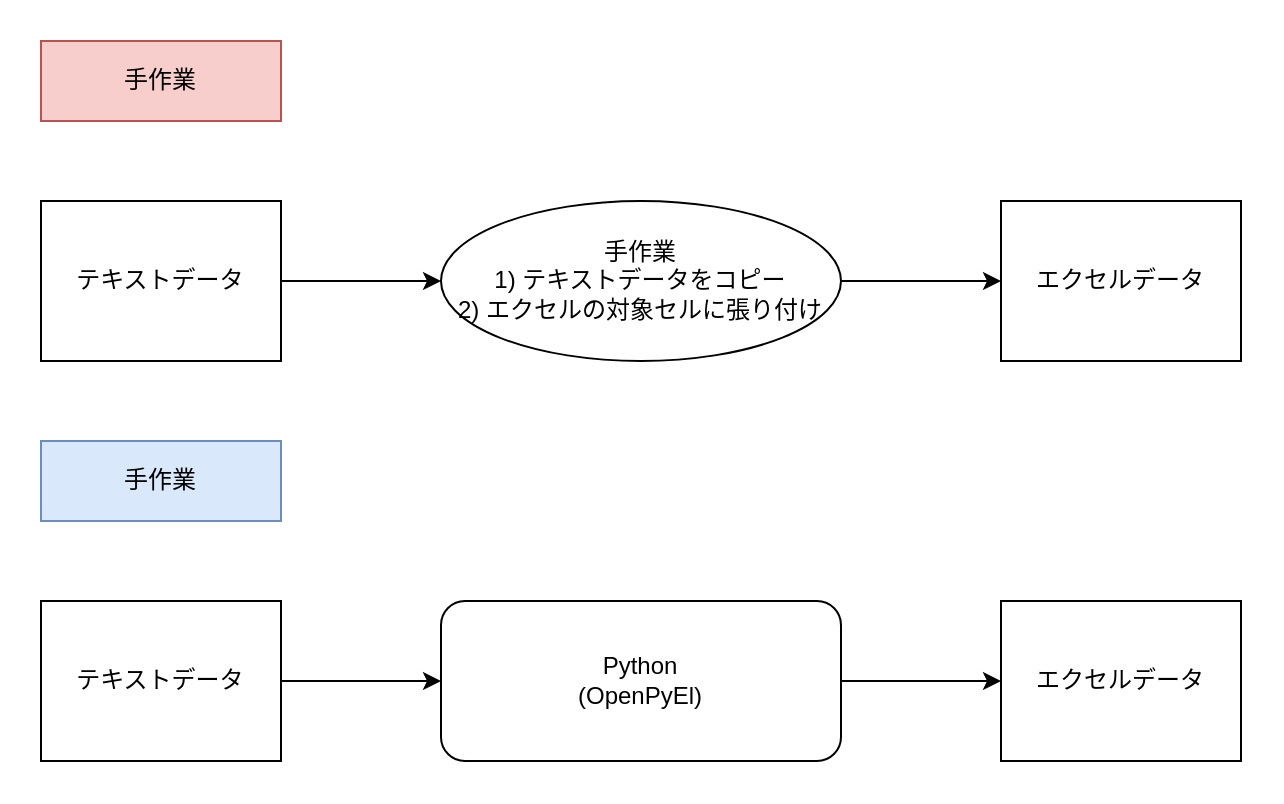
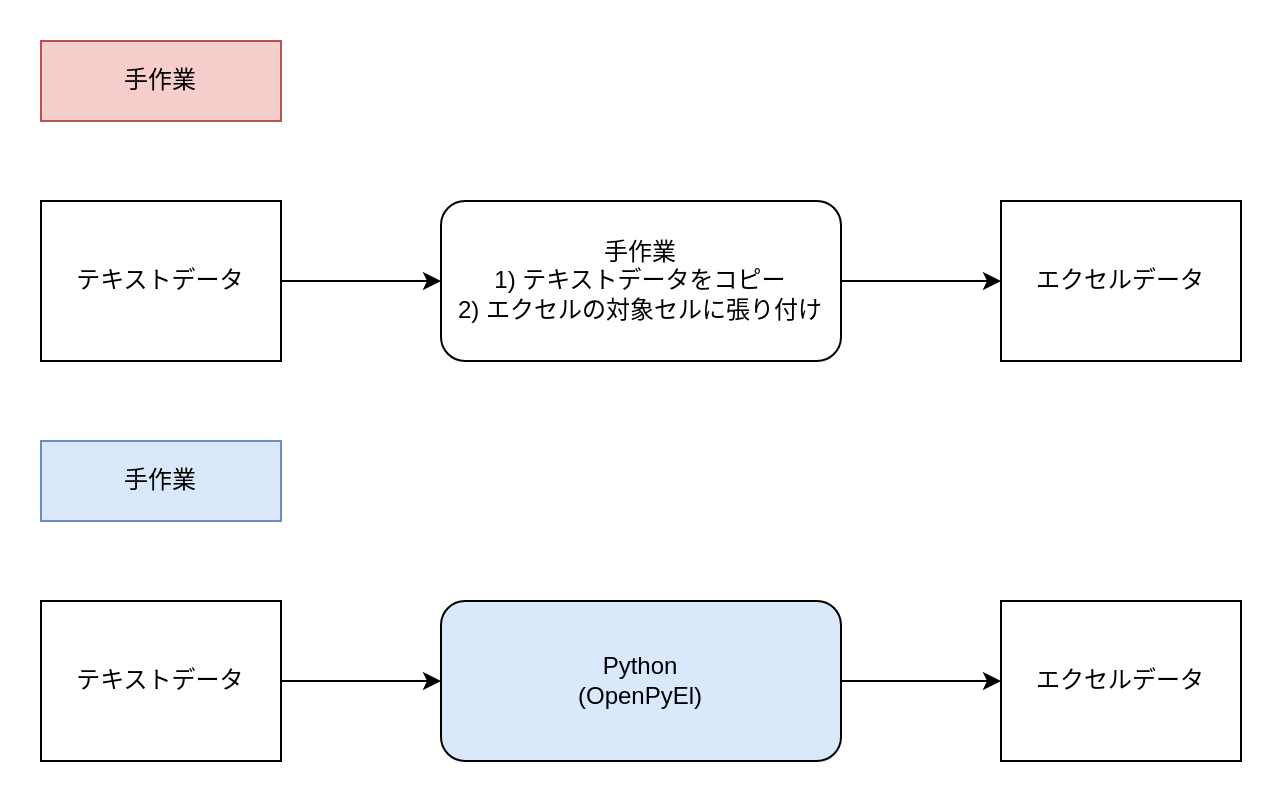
- <mxCell id="5" value="手作業&lt;div&gt;1) テキストデータをコピー&lt;/div&gt;&lt;div&gt;2) エクセルの対象セルに張り付け&lt;/div&gt;" style="ellipse;whiteSpace=wrap;html=1;" vertex="1" parent="1"><mxGeometry x="220" y="100" width="200" height="80" as="geometry" /></mxCell>
+ <mxCell id="5" value="手作業&lt;div&gt;1) テキストデータをコピー&lt;/div&gt;&lt;div&gt;2) エクセルの対象セルに張り付け&lt;/div&gt;" style="rounded=1;whiteSpace=wrap;html=1;" vertex="1" parent="1"><mxGeometry x="220" y="100" width="200" height="80" as="geometry" /></mxCell>
- <mxCell id="10" value="Python&lt;div&gt;(OpenPyEl)&lt;/div&gt;" style="rounded=1;whiteSpace=wrap;html=1;" vertex="1" parent="1"><mxGeometry x="220" y="300" width="200" height="80" as="geometry" /></mxCell>
+ <mxCell id="10" value="Python&lt;div&gt;(OpenPyEl)&lt;/div&gt;" style="rounded=1;whiteSpace=wrap;html=1;fillColor=#dae8fc;" vertex="1" parent="1"><mxGeometry x="220" y="300" width="200" height="80" as="geometry" /></mxCell>
